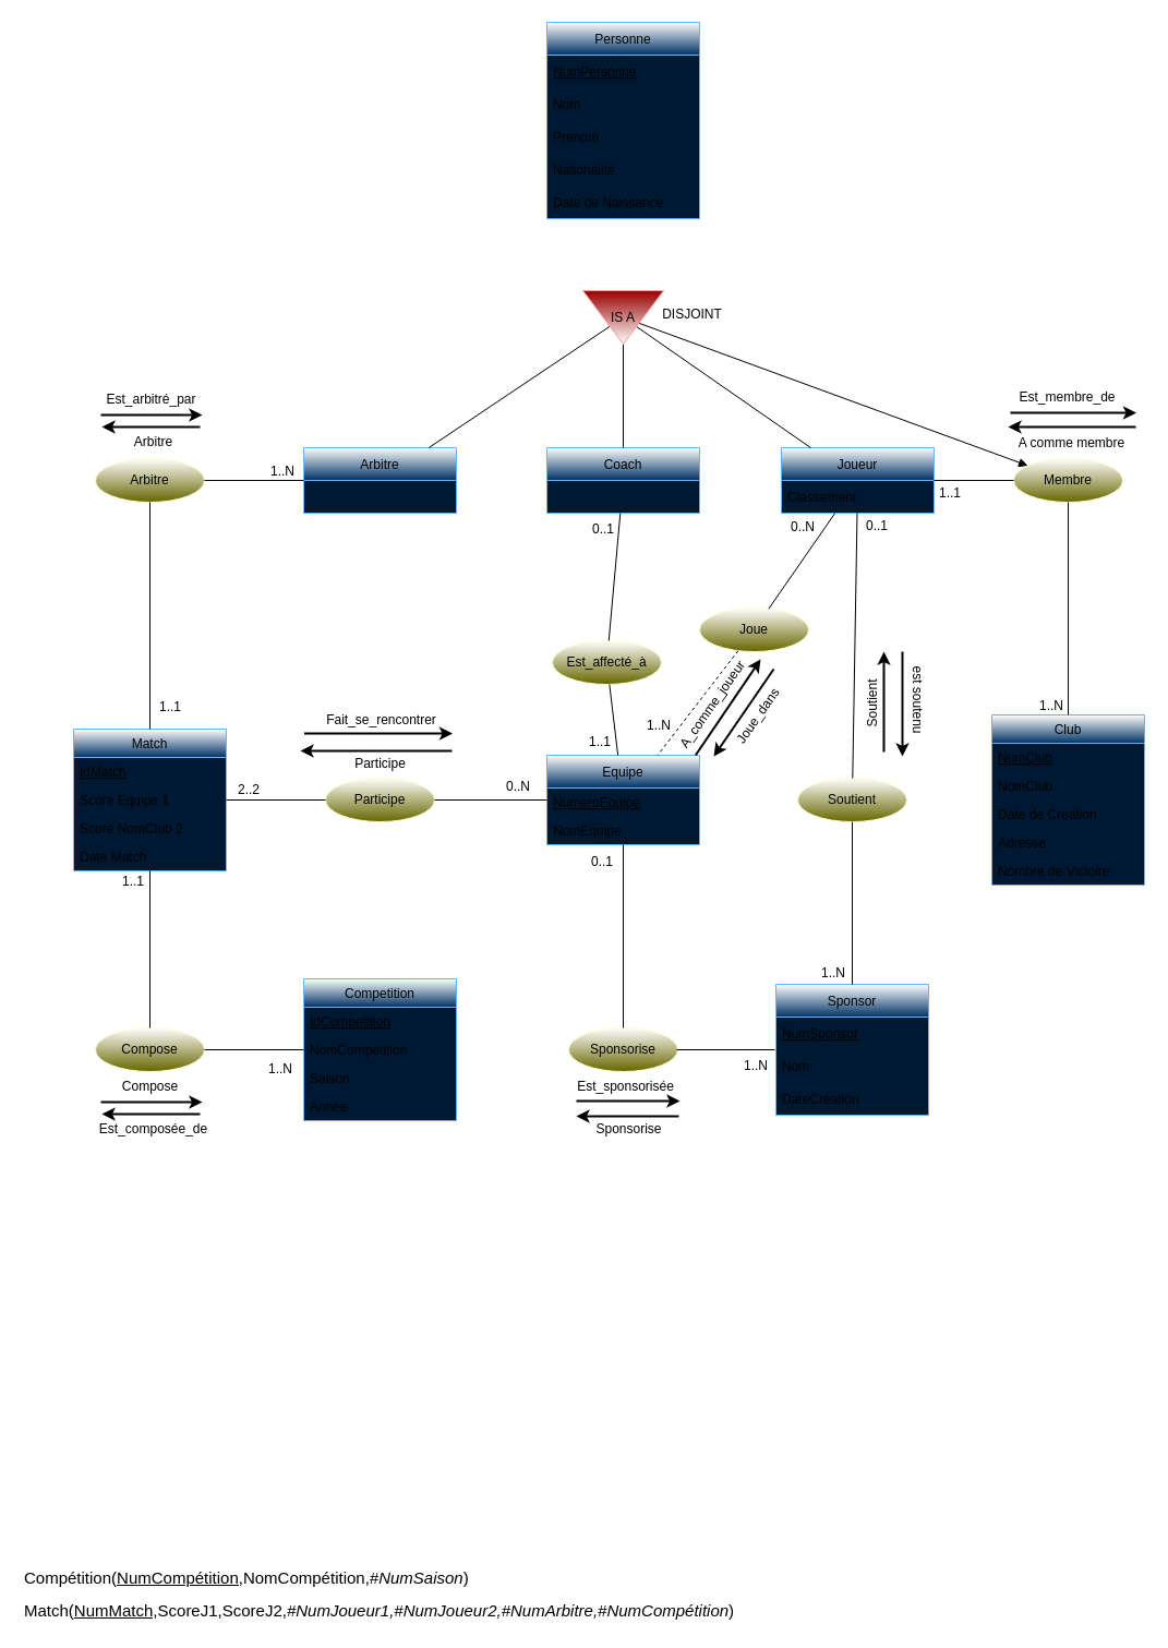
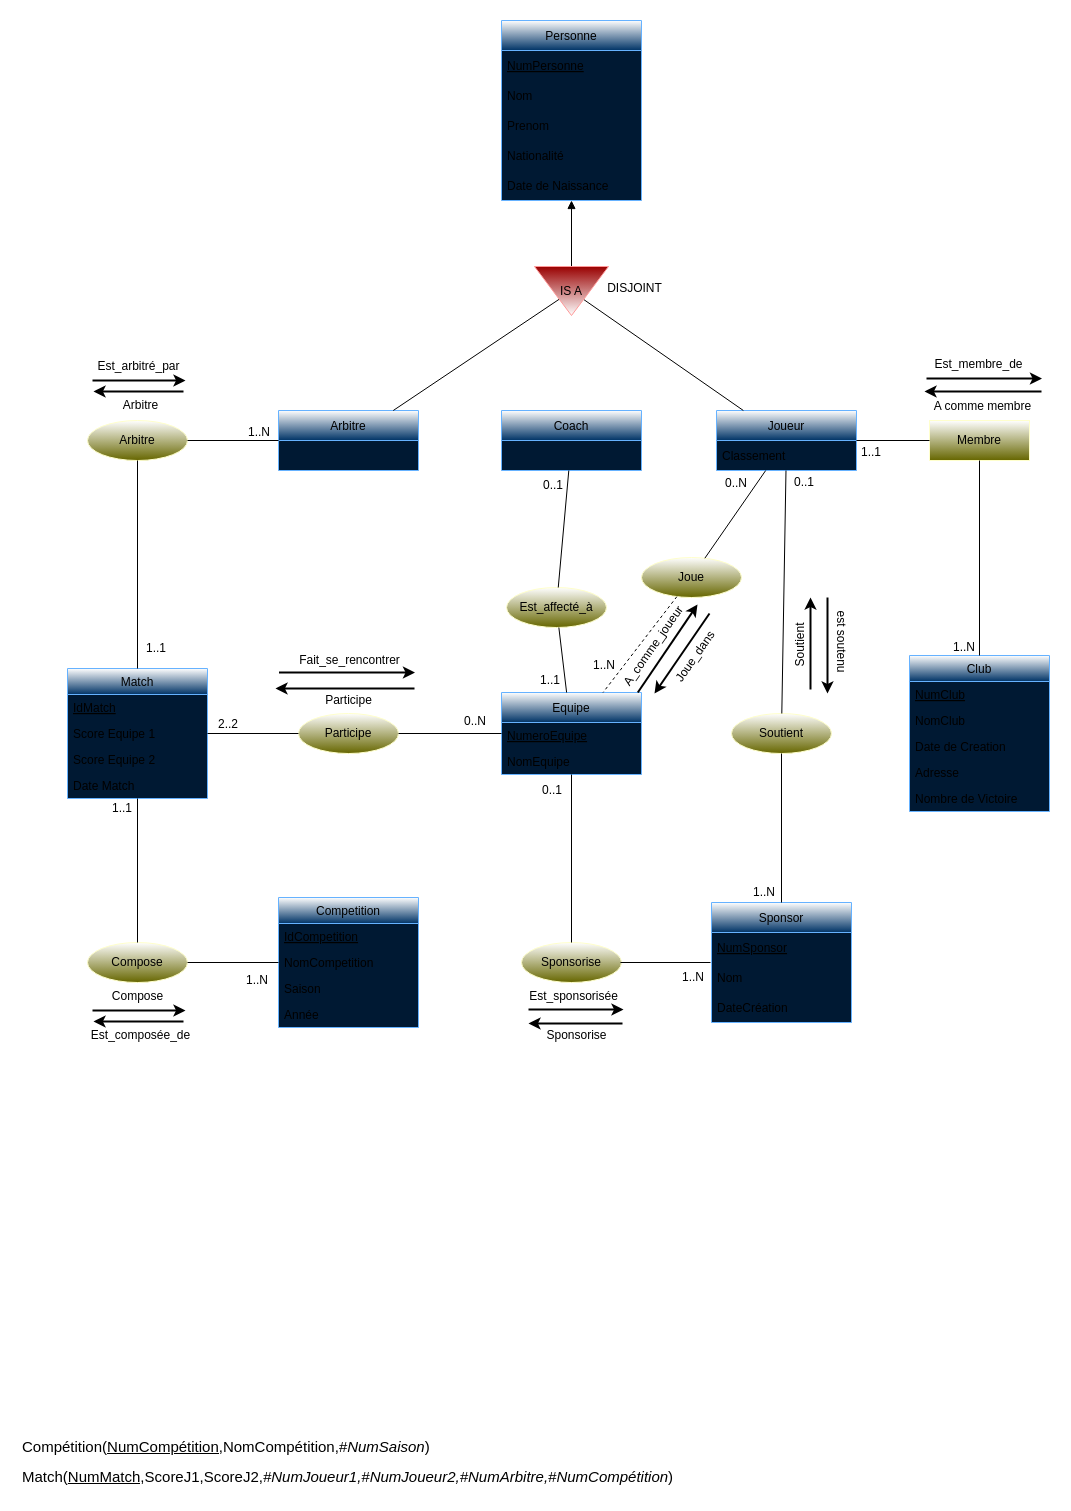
- <mxCell id="34" style="edgeStyle=none;html=1;endArrow=block;endFill=1;" parent="1" source="38" target="47" edge="1"><mxGeometry relative="1" as="geometry" /></mxCell>
+ <mxCell id="34" style="edgeStyle=none;html=1;endArrow=block;endFill=1;" parent="1" source="38" target="30" edge="1"><mxGeometry relative="1" as="geometry" /></mxCell>
- <mxCell id="36" style="edgeStyle=none;html=1;endArrow=none;endFill=0;" parent="1" source="38" target="33" edge="1"><mxGeometry relative="1" as="geometry" /></mxCell>
- <mxCell id="47" value="Membre" style="ellipse;whiteSpace=wrap;html=1;align=center;rounded=0;shadow=0;strokeColor=#FFFFCC;fillColor=default;gradientColor=#666600;gradientDirection=south;" parent="1" vertex="1"><mxGeometry x="929" y="420" width="100" height="40" as="geometry" /></mxCell>
+ <mxCell id="47" value="Membre" style="whiteSpace=wrap;html=1;align=center;shadow=0;strokeColor=#FFFFCC;fillColor=default;gradientColor=#666600;gradientDirection=south;rounded=0;" parent="1" vertex="1"><mxGeometry x="929" y="420" width="100" height="40" as="geometry" /></mxCell>
- <mxCell id="16" value="Score NomClub 2" style="text;strokeColor=none;fillColor=none;align=left;verticalAlign=top;spacingLeft=4;spacingRight=4;overflow=hidden;rotatable=0;points=[[0,0.5],[1,0.5]];portConstraint=eastwest;" parent="13" vertex="1"><mxGeometry y="78" width="140" height="26" as="geometry" /></mxCell>
+ <mxCell id="16" value="Score Equipe 2" style="text;strokeColor=none;fillColor=none;align=left;verticalAlign=top;spacingLeft=4;spacingRight=4;overflow=hidden;rotatable=0;points=[[0,0.5],[1,0.5]];portConstraint=eastwest;" parent="13" vertex="1"><mxGeometry y="78" width="140" height="26" as="geometry" /></mxCell>
